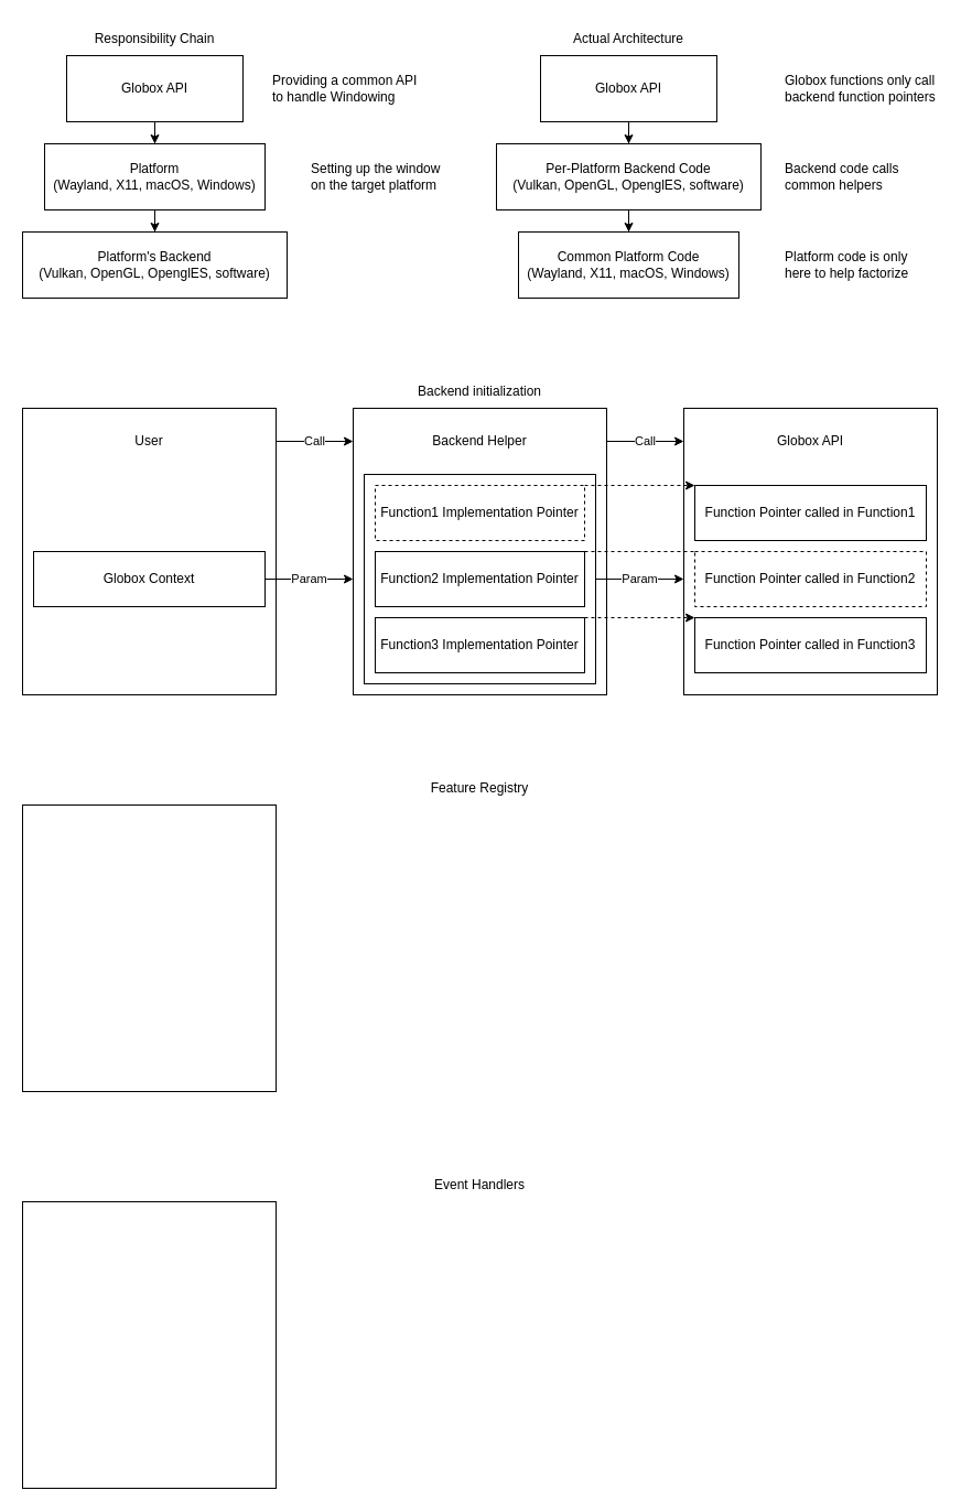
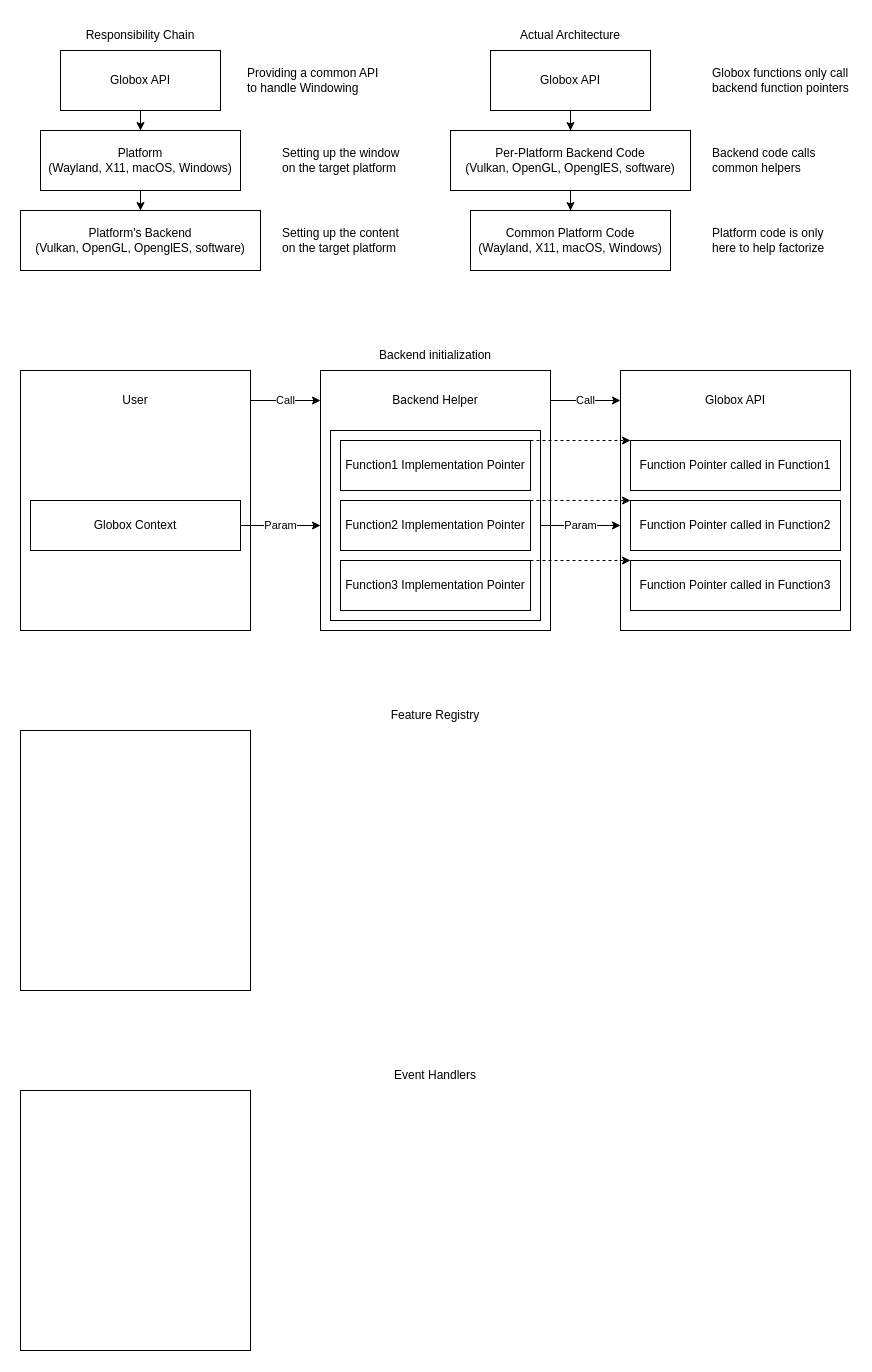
+ <mxCell id="15" value="Setting up the content on the target platform" style="text;html=1;strokeColor=none;fillColor=none;align=left;verticalAlign=middle;whiteSpace=wrap;rounded=0;" parent="1" vertex="1"><mxGeometry x="280" y="220" width="130" height="40" as="geometry" /></mxCell>
- <mxCell id="28" value="Function1 Implementation Pointer" style="rounded=0;whiteSpace=wrap;html=1;dashed=1;" vertex="1" parent="1"><mxGeometry x="340" y="440" width="190" height="50" as="geometry" /></mxCell>
+ <mxCell id="28" value="Function1 Implementation Pointer" style="rounded=0;whiteSpace=wrap;html=1;" vertex="1" parent="1"><mxGeometry x="340" y="440" width="190" height="50" as="geometry" /></mxCell>
- <mxCell id="29" style="edgeStyle=orthogonalEdgeStyle;rounded=0;orthogonalLoop=1;jettySize=auto;html=1;exitX=1;exitY=0;exitDx=0;exitDy=0;entryX=0;entryY=0;entryDx=0;entryDy=0;dashed=1;endArrow=none;" edge="1" parent="1" source="30" target="34"><mxGeometry relative="1" as="geometry"><Array as="points"><mxPoint x="580" y="500" /><mxPoint x="580" y="500" /></Array></mxGeometry></mxCell>
+ <mxCell id="29" style="edgeStyle=orthogonalEdgeStyle;rounded=0;orthogonalLoop=1;jettySize=auto;html=1;exitX=1;exitY=0;exitDx=0;exitDy=0;entryX=0;entryY=0;entryDx=0;entryDy=0;dashed=1;" edge="1" parent="1" source="30" target="34"><mxGeometry relative="1" as="geometry"><Array as="points"><mxPoint x="580" y="500" /><mxPoint x="580" y="500" /></Array></mxGeometry></mxCell>
- <mxCell id="34" value="Function Pointer called in Function2" style="rounded=0;whiteSpace=wrap;html=1;dashed=1;" vertex="1" parent="1"><mxGeometry x="630" y="500" width="210" height="50" as="geometry" /></mxCell>
+ <mxCell id="34" value="Function Pointer called in Function2" style="rounded=0;whiteSpace=wrap;html=1;" vertex="1" parent="1"><mxGeometry x="630" y="500" width="210" height="50" as="geometry" /></mxCell>
